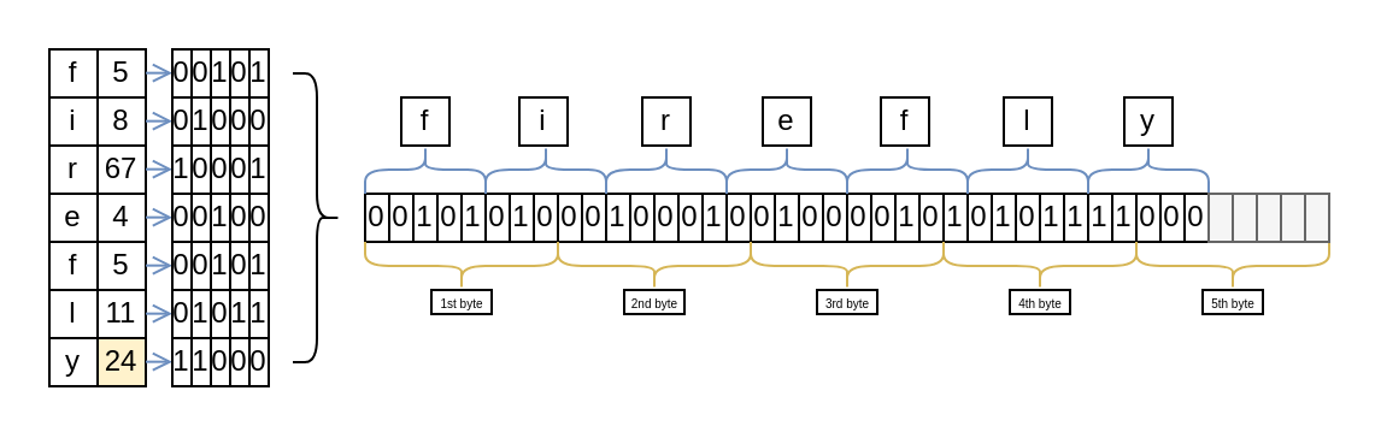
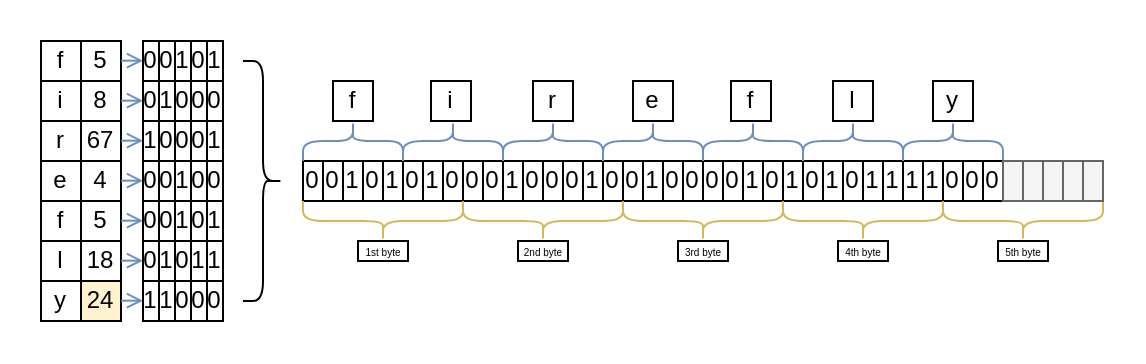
- <mxCell id="9" value="11" style="rounded=0;whiteSpace=wrap;html=1;" vertex="1" parent="1"><mxGeometry x="40" y="120" width="20" height="20" as="geometry" /></mxCell>
+ <mxCell id="9" value="18" style="rounded=0;whiteSpace=wrap;html=1;" vertex="1" parent="1"><mxGeometry x="40" y="120" width="20" height="20" as="geometry" /></mxCell>
